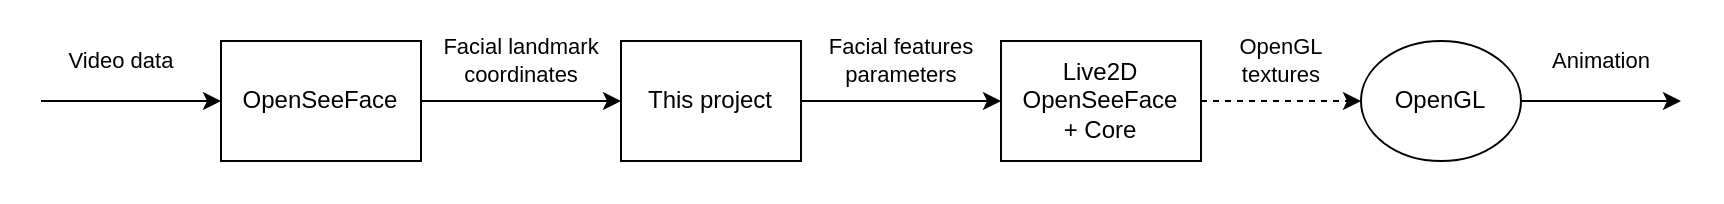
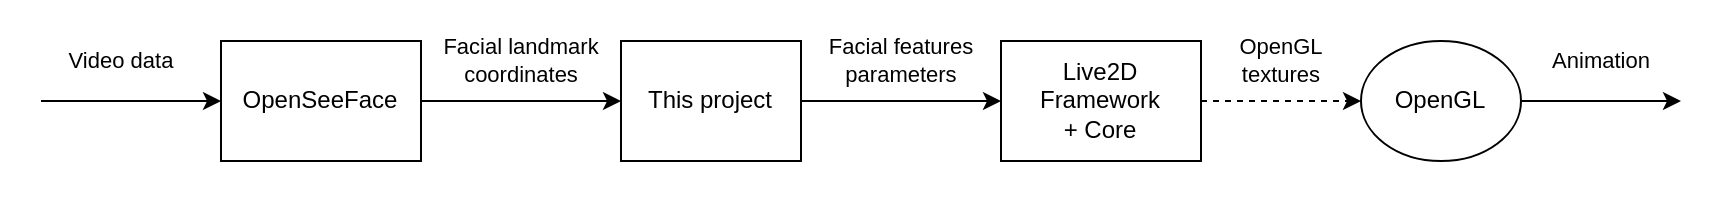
- <mxCell id="6" value="&lt;div&gt;Live2D&lt;/div&gt;&lt;div&gt;OpenSeeFace&lt;/div&gt;&lt;div&gt;+ Core&lt;br&gt;&lt;/div&gt;" style="rounded=0;whiteSpace=wrap;html=1;" vertex="1" parent="1"><mxGeometry x="500" y="20" width="100" height="60" as="geometry" /></mxCell>
+ <mxCell id="6" value="&lt;div&gt;Live2D&lt;/div&gt;&lt;div&gt;Framework&lt;/div&gt;&lt;div&gt;+ Core&lt;br&gt;&lt;/div&gt;" style="rounded=0;whiteSpace=wrap;html=1;" vertex="1" parent="1"><mxGeometry x="500" y="20" width="100" height="60" as="geometry" /></mxCell>
